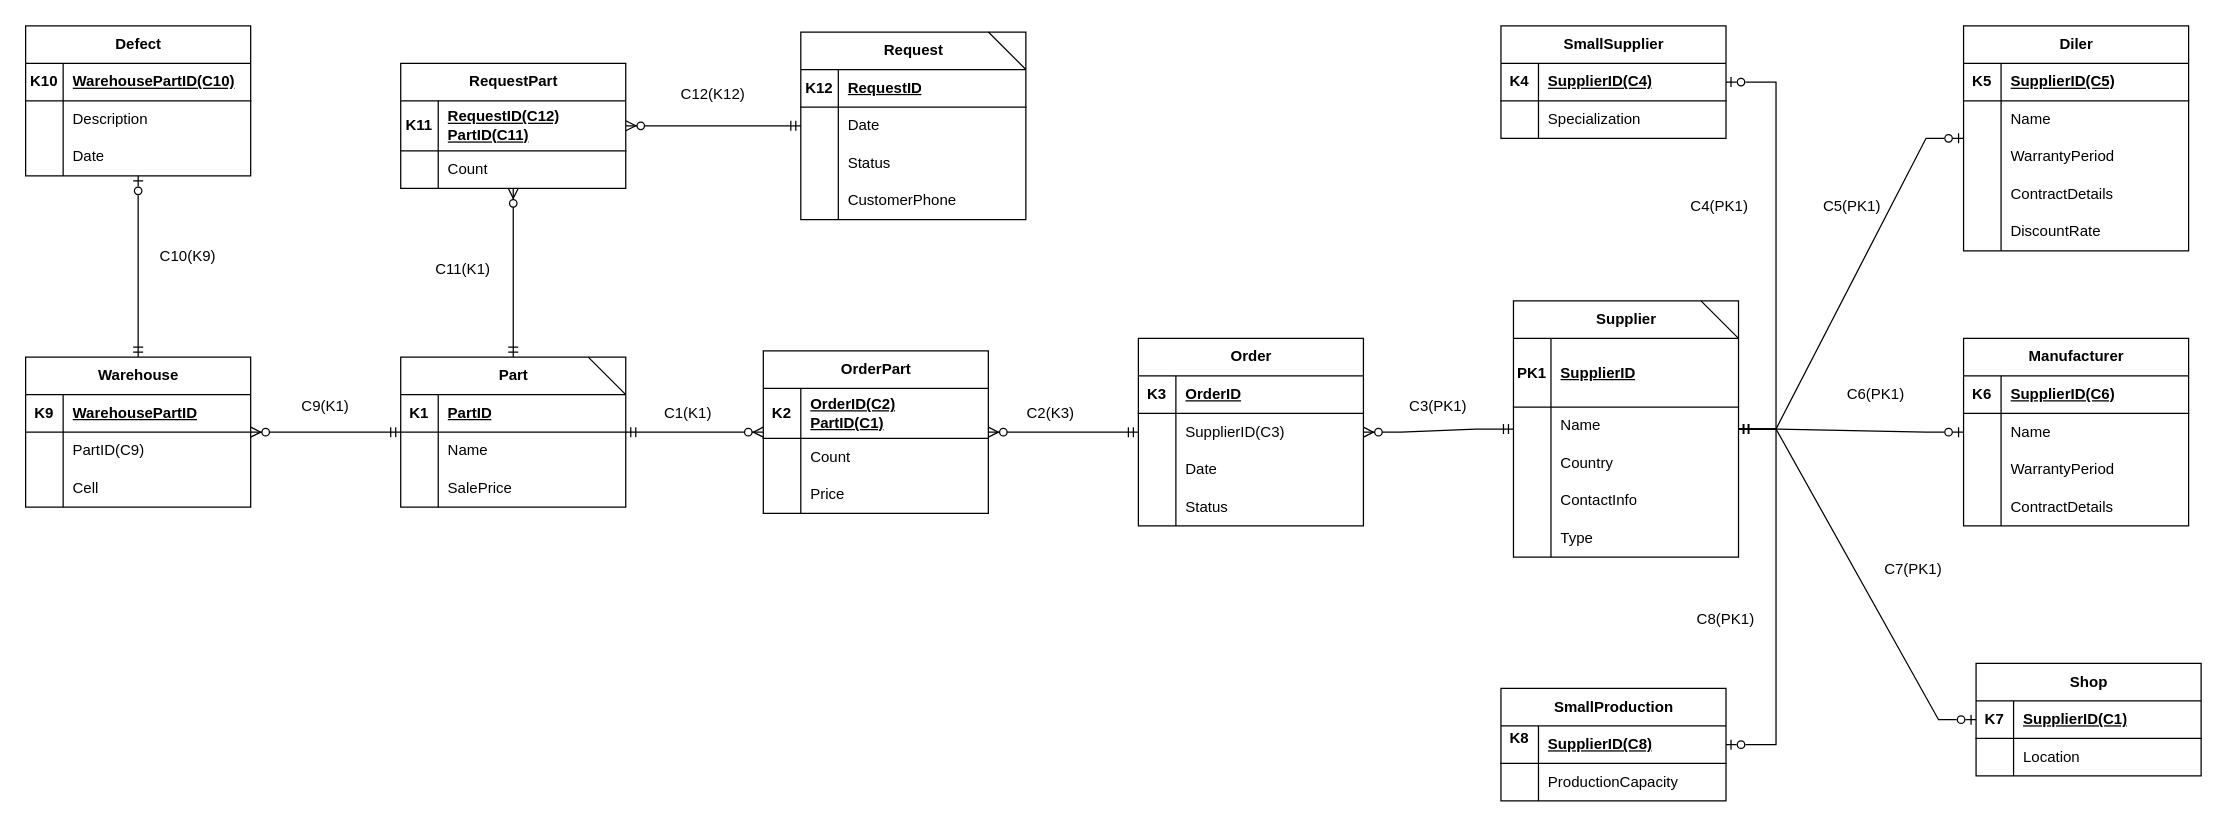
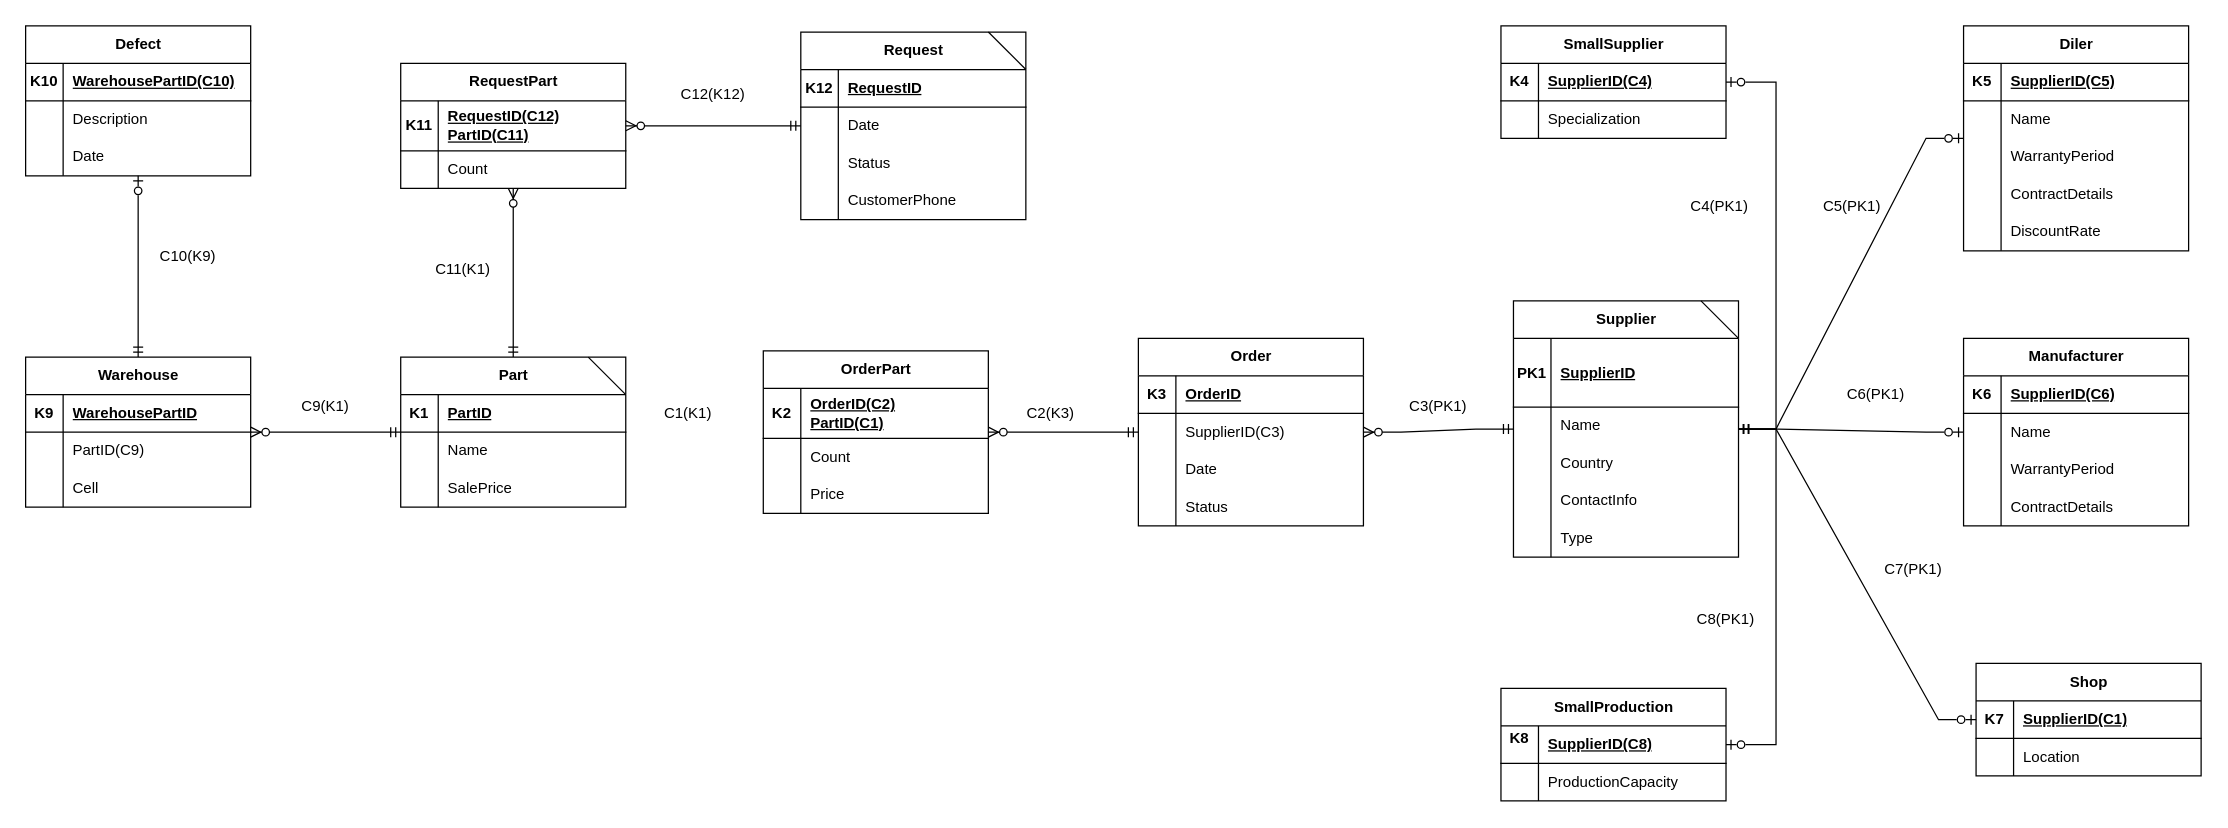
- <mxCell id="148" value="" style="edgeStyle=entityRelationEdgeStyle;fontSize=12;html=1;endArrow=ERzeroToMany;startArrow=ERmandOne;rounded=0;" parent="1" source="2" target="131" edge="1"><mxGeometry width="100" height="100" relative="1" as="geometry"><mxPoint x="920" y="355" as="sourcePoint" /><mxPoint x="780" y="355" as="targetPoint" /></mxGeometry></mxCell>
